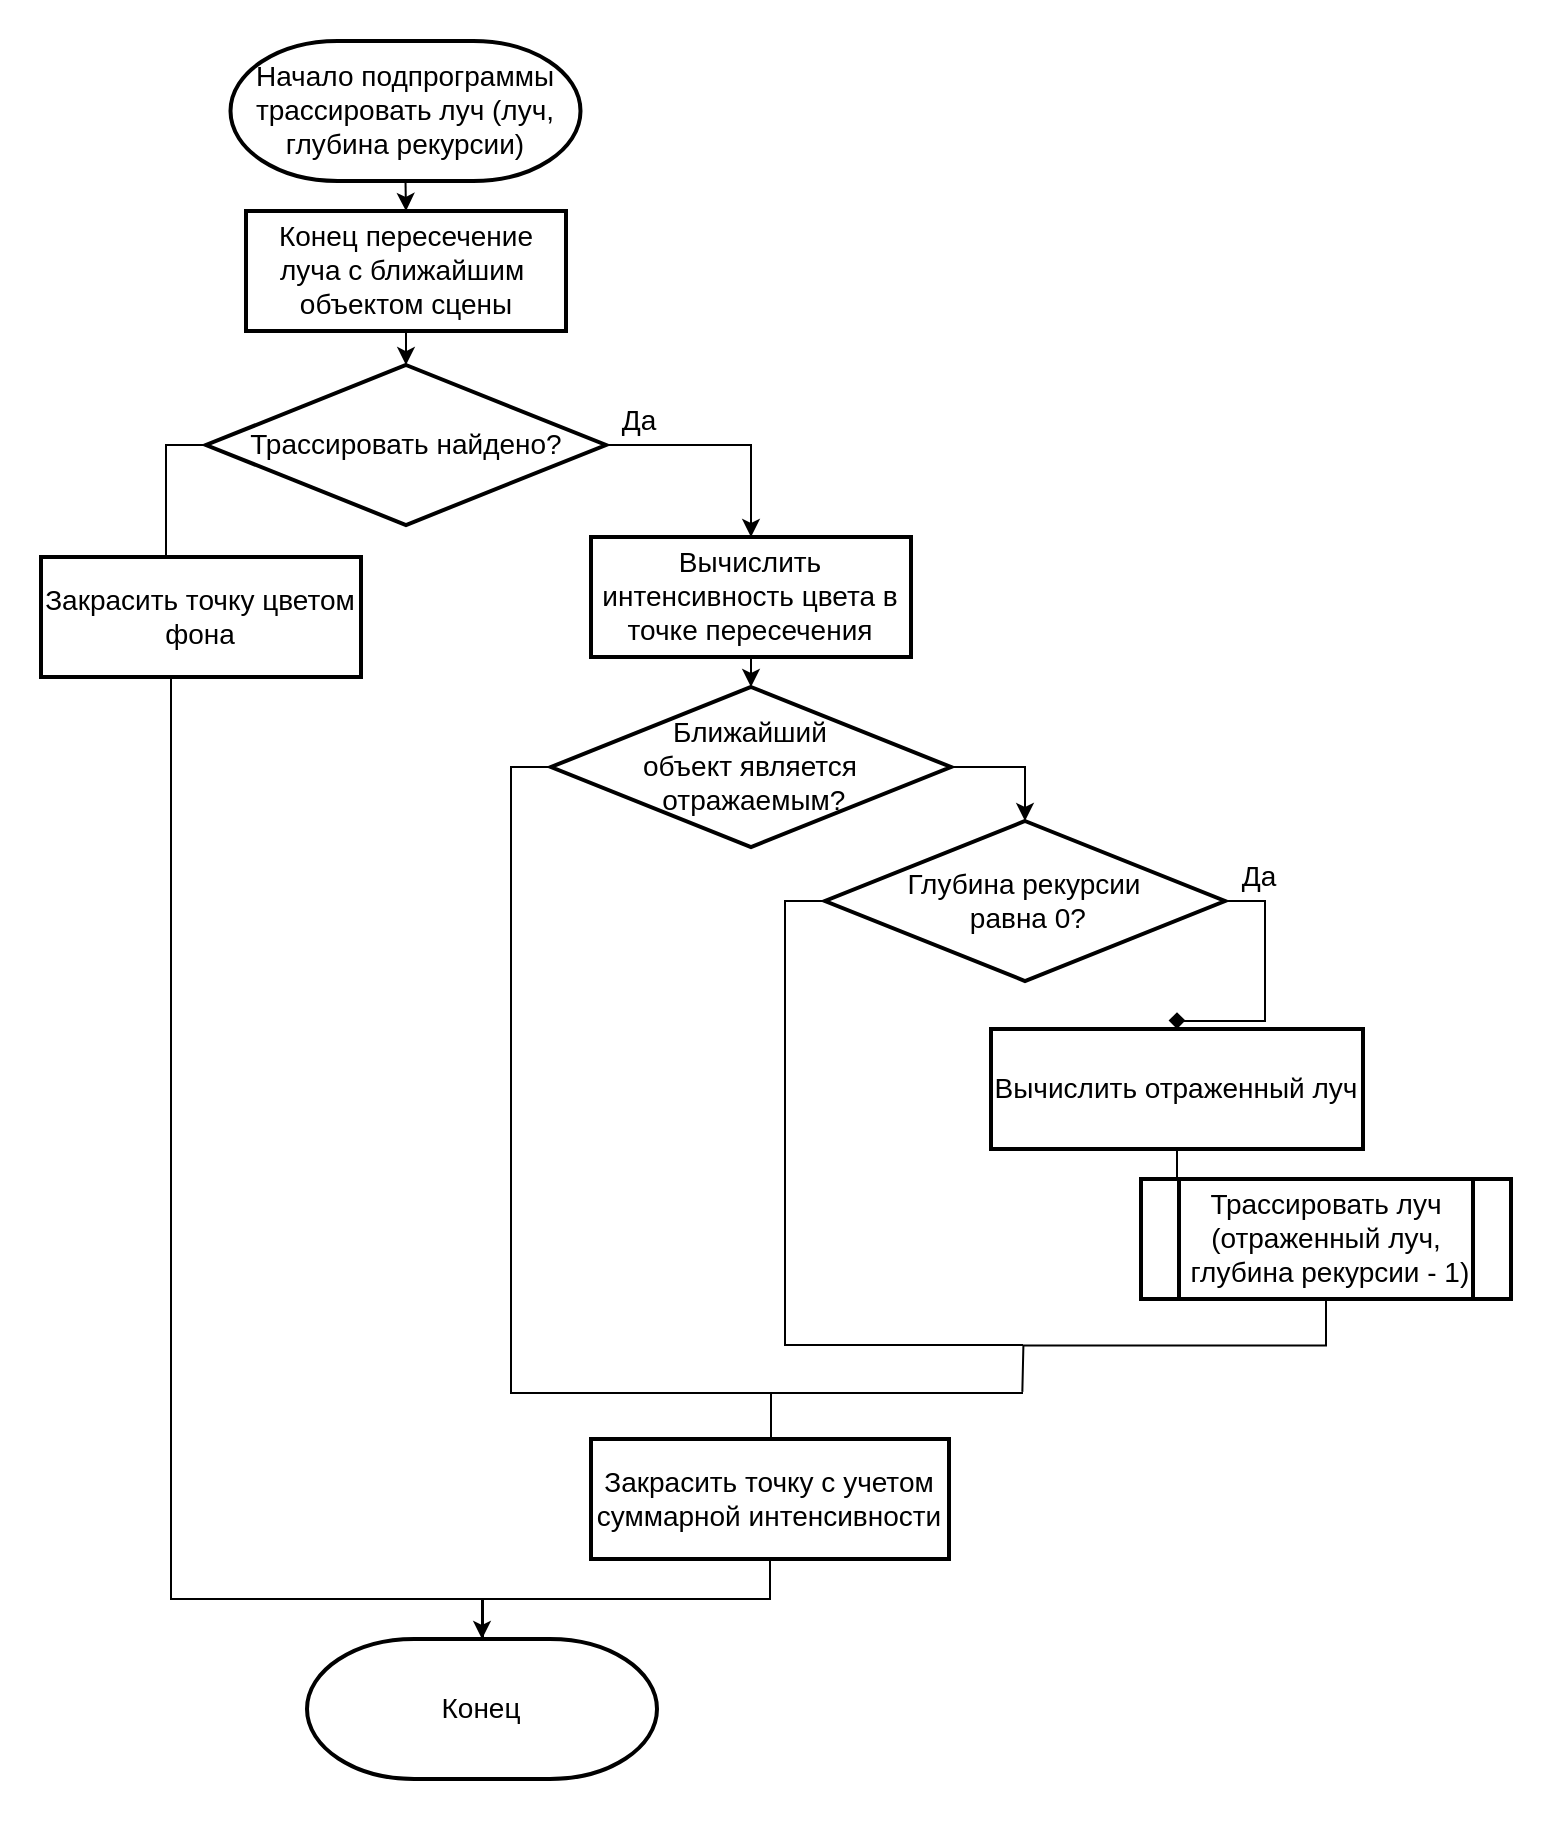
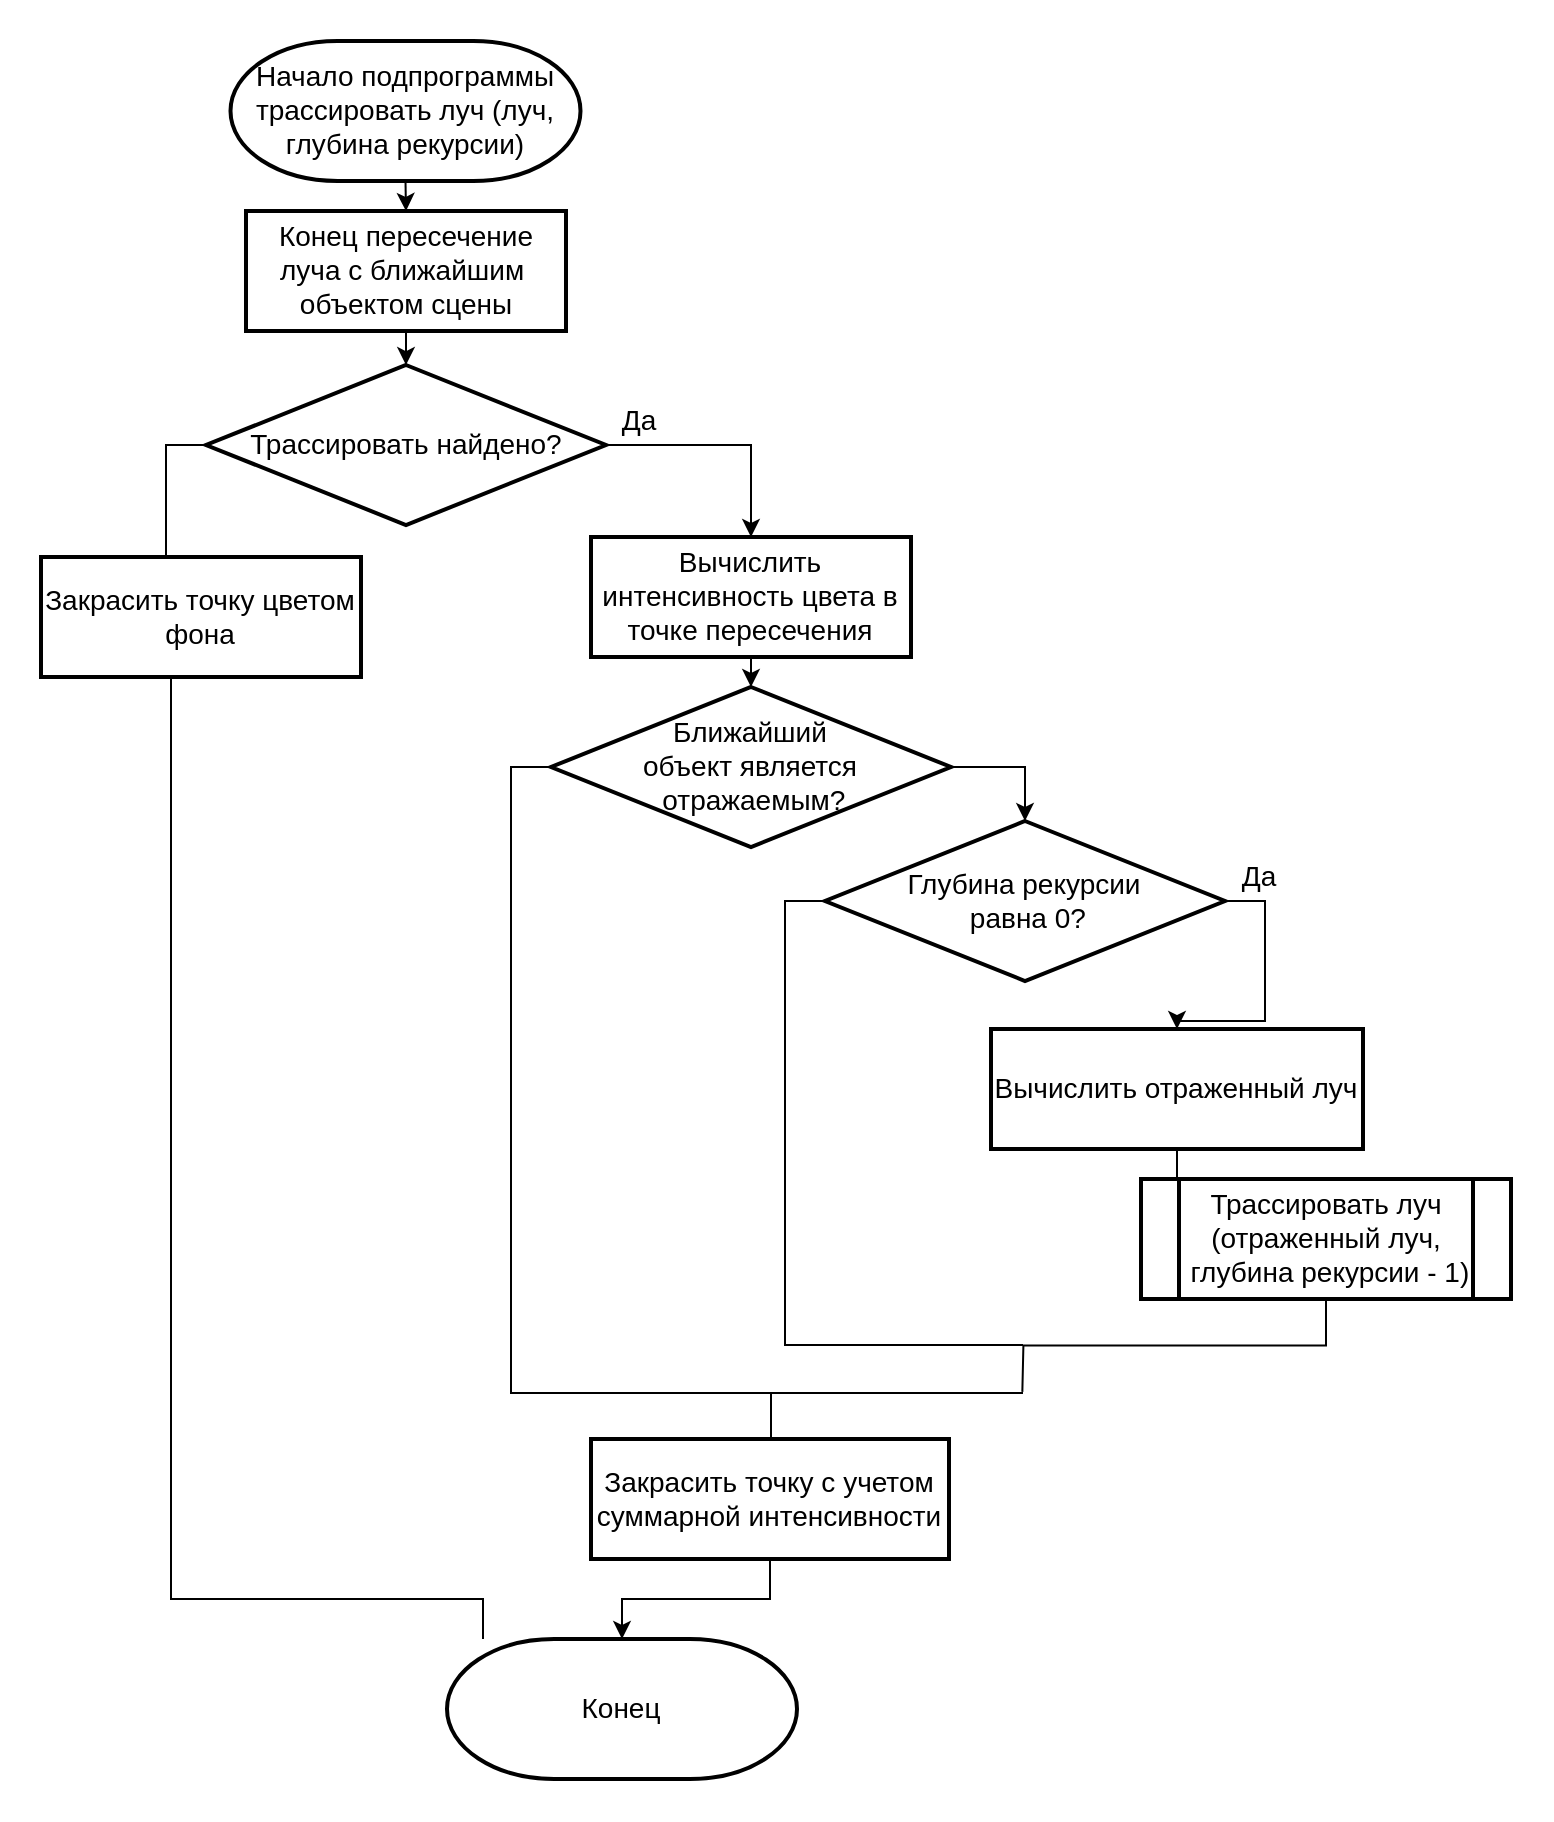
- <mxCell id="12" style="edgeStyle=orthogonalEdgeStyle;rounded=0;orthogonalLoop=1;jettySize=auto;html=1;exitX=1;exitY=0.5;exitDx=0;exitDy=0;entryX=0.5;entryY=0;entryDx=0;entryDy=0;endArrow=diamond;endFill=1;" parent="1" source="14" target="16" edge="1"><mxGeometry relative="1" as="geometry" /></mxCell>
+ <mxCell id="12" style="edgeStyle=orthogonalEdgeStyle;rounded=0;orthogonalLoop=1;jettySize=auto;html=1;exitX=1;exitY=0.5;exitDx=0;exitDy=0;entryX=0.5;entryY=0;entryDx=0;entryDy=0;endArrow=classic;endFill=1;" parent="1" source="14" target="16" edge="1"><mxGeometry relative="1" as="geometry" /></mxCell>
- <mxCell id="6" value="&lt;span style=&quot;font-size: 14px&quot;&gt;Конец&lt;/span&gt;" style="strokeWidth=2;html=1;shape=mxgraph.flowchart.terminator;whiteSpace=wrap;" parent="1" vertex="1"><mxGeometry x="153.001" y="818.999" width="175" height="70" as="geometry" /></mxCell>
+ <mxCell id="6" value="&lt;span style=&quot;font-size: 14px&quot;&gt;Конец&lt;/span&gt;" style="strokeWidth=2;html=1;shape=mxgraph.flowchart.terminator;whiteSpace=wrap;" parent="1" vertex="1"><mxGeometry x="223.001" y="818.999" width="175" height="70" as="geometry" /></mxCell>
